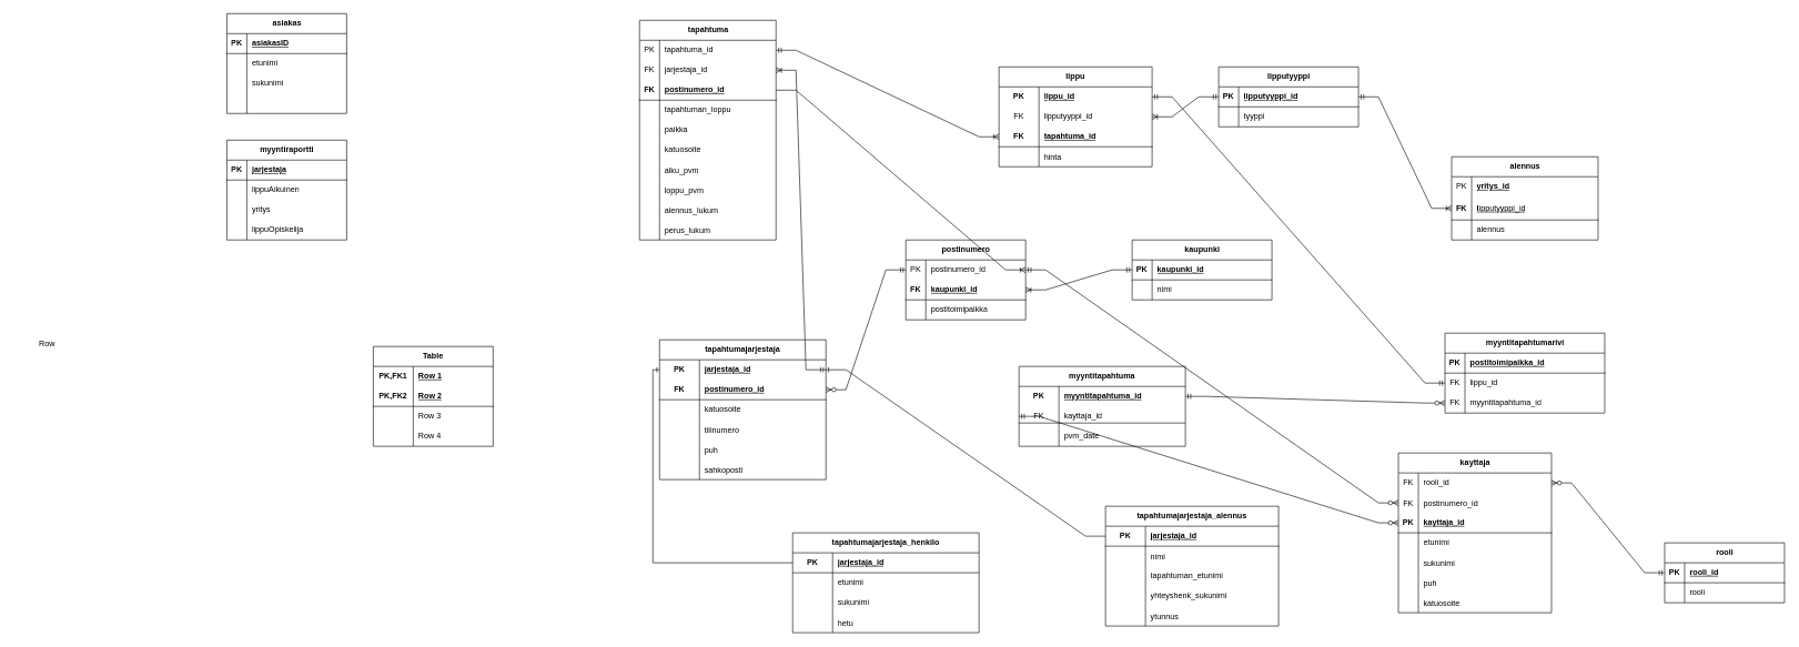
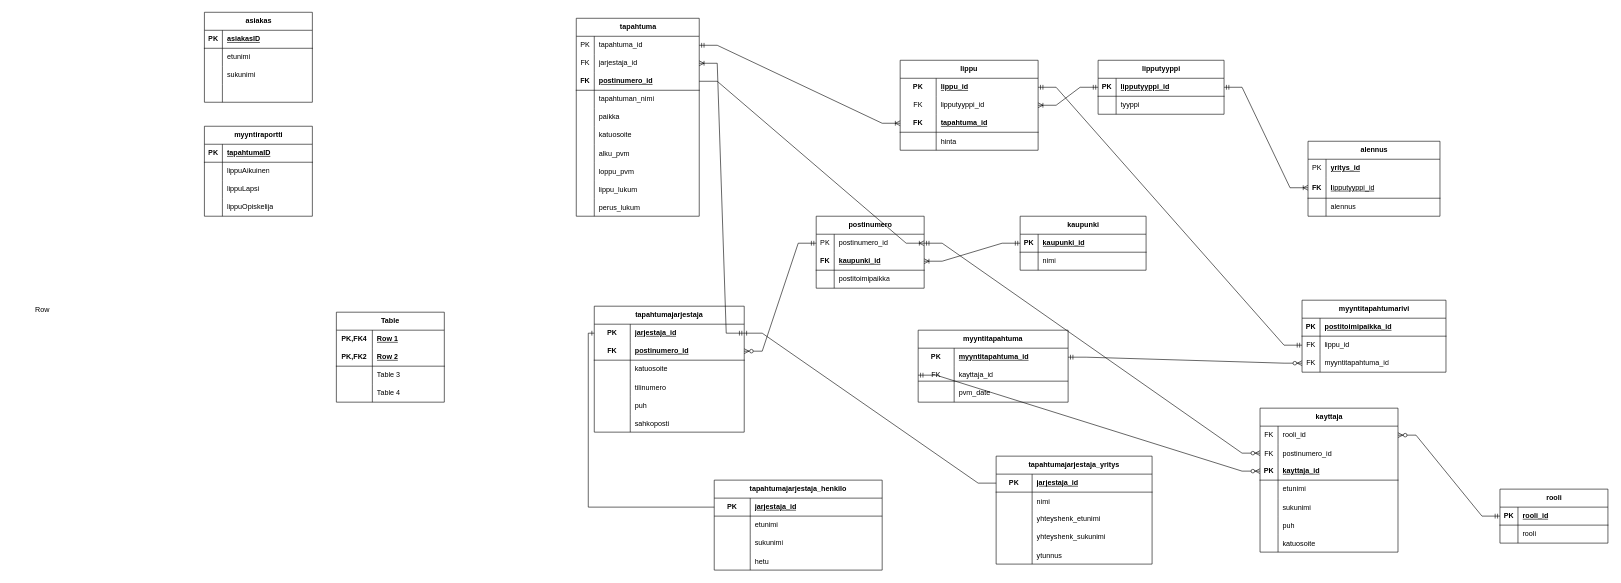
- <mxCell id="14" value="tapahtuman_loppu" style="shape=partialRectangle;connectable=0;fillColor=none;top=0;left=0;bottom=0;right=0;align=left;spacingLeft=6;overflow=hidden;whiteSpace=wrap;html=1;" parent="12" vertex="1"><mxGeometry x="30" width="175" height="30" as="geometry"><mxRectangle width="175" height="30" as="alternateBounds" /></mxGeometry></mxCell>
+ <mxCell id="14" value="tapahtuman_nimi" style="shape=partialRectangle;connectable=0;fillColor=none;top=0;left=0;bottom=0;right=0;align=left;spacingLeft=6;overflow=hidden;whiteSpace=wrap;html=1;" parent="12" vertex="1"><mxGeometry x="30" width="175" height="30" as="geometry"><mxRectangle width="175" height="30" as="alternateBounds" /></mxGeometry></mxCell>
- <mxCell id="49" value="jarjestaja" style="shape=partialRectangle;connectable=0;fillColor=none;top=0;left=0;bottom=0;right=0;align=left;spacingLeft=6;fontStyle=5;overflow=hidden;whiteSpace=wrap;html=1;" parent="47" vertex="1"><mxGeometry x="30" width="150" height="30" as="geometry"><mxRectangle width="150" height="30" as="alternateBounds" /></mxGeometry></mxCell>
+ <mxCell id="49" value="tapahtumaID" style="shape=partialRectangle;connectable=0;fillColor=none;top=0;left=0;bottom=0;right=0;align=left;spacingLeft=6;fontStyle=5;overflow=hidden;whiteSpace=wrap;html=1;" parent="47" vertex="1"><mxGeometry x="30" width="150" height="30" as="geometry"><mxRectangle width="150" height="30" as="alternateBounds" /></mxGeometry></mxCell>
- <mxCell id="55" value="yritys" style="shape=partialRectangle;connectable=0;fillColor=none;top=0;left=0;bottom=0;right=0;align=left;spacingLeft=6;overflow=hidden;whiteSpace=wrap;html=1;" parent="53" vertex="1"><mxGeometry x="30" width="150" height="30" as="geometry"><mxRectangle width="150" height="30" as="alternateBounds" /></mxGeometry></mxCell>
+ <mxCell id="55" value="lippuLapsi" style="shape=partialRectangle;connectable=0;fillColor=none;top=0;left=0;bottom=0;right=0;align=left;spacingLeft=6;overflow=hidden;whiteSpace=wrap;html=1;" parent="53" vertex="1"><mxGeometry x="30" width="150" height="30" as="geometry"><mxRectangle width="150" height="30" as="alternateBounds" /></mxGeometry></mxCell>
- <mxCell id="29" value="alennus_lukum" style="shape=partialRectangle;connectable=0;fillColor=none;top=0;left=0;bottom=0;right=0;align=left;spacingLeft=6;overflow=hidden;" parent="27" vertex="1"><mxGeometry x="30" width="175" height="30" as="geometry"><mxRectangle width="175" height="30" as="alternateBounds" /></mxGeometry></mxCell>
+ <mxCell id="29" value="lippu_lukum" style="shape=partialRectangle;connectable=0;fillColor=none;top=0;left=0;bottom=0;right=0;align=left;spacingLeft=6;overflow=hidden;" parent="27" vertex="1"><mxGeometry x="30" width="175" height="30" as="geometry"><mxRectangle width="175" height="30" as="alternateBounds" /></mxGeometry></mxCell>
- <mxCell id="74" value="PK,FK1" style="shape=partialRectangle;connectable=0;fillColor=none;top=0;left=0;bottom=0;right=0;fontStyle=1;overflow=hidden;html=1;whiteSpace=wrap;" parent="73" vertex="1"><mxGeometry width="60" height="30" as="geometry"><mxRectangle width="60" height="30" as="alternateBounds" /></mxGeometry></mxCell>
+ <mxCell id="74" value="PK,FK4" style="shape=partialRectangle;connectable=0;fillColor=none;top=0;left=0;bottom=0;right=0;fontStyle=1;overflow=hidden;html=1;whiteSpace=wrap;" parent="73" vertex="1"><mxGeometry width="60" height="30" as="geometry"><mxRectangle width="60" height="30" as="alternateBounds" /></mxGeometry></mxCell>
- <mxCell id="81" value="Row 3" style="shape=partialRectangle;connectable=0;fillColor=none;top=0;left=0;bottom=0;right=0;align=left;spacingLeft=6;overflow=hidden;html=1;whiteSpace=wrap;" parent="79" vertex="1"><mxGeometry x="60" width="120" height="30" as="geometry"><mxRectangle width="120" height="30" as="alternateBounds" /></mxGeometry></mxCell>
+ <mxCell id="81" value="Table 3" style="shape=partialRectangle;connectable=0;fillColor=none;top=0;left=0;bottom=0;right=0;align=left;spacingLeft=6;overflow=hidden;html=1;whiteSpace=wrap;" parent="79" vertex="1"><mxGeometry x="60" width="120" height="30" as="geometry"><mxRectangle width="120" height="30" as="alternateBounds" /></mxGeometry></mxCell>
- <mxCell id="84" value="Row 4" style="shape=partialRectangle;connectable=0;fillColor=none;top=0;left=0;bottom=0;right=0;align=left;spacingLeft=6;overflow=hidden;html=1;whiteSpace=wrap;" parent="82" vertex="1"><mxGeometry x="60" width="120" height="30" as="geometry"><mxRectangle width="120" height="30" as="alternateBounds" /></mxGeometry></mxCell>
+ <mxCell id="84" value="Table 4" style="shape=partialRectangle;connectable=0;fillColor=none;top=0;left=0;bottom=0;right=0;align=left;spacingLeft=6;overflow=hidden;html=1;whiteSpace=wrap;" parent="82" vertex="1"><mxGeometry x="60" width="120" height="30" as="geometry"><mxRectangle width="120" height="30" as="alternateBounds" /></mxGeometry></mxCell>
- <mxCell id="195" value="tapahtumajarjestaja_alennus" style="shape=table;startSize=30;container=1;collapsible=1;childLayout=tableLayout;fixedRows=1;rowLines=0;fontStyle=1;align=center;resizeLast=1;html=1;whiteSpace=wrap;" parent="1" vertex="1"><mxGeometry x="1660" y="760" width="260" height="180" as="geometry" /></mxCell>
+ <mxCell id="195" value="tapahtumajarjestaja_yritys" style="shape=table;startSize=30;container=1;collapsible=1;childLayout=tableLayout;fixedRows=1;rowLines=0;fontStyle=1;align=center;resizeLast=1;html=1;whiteSpace=wrap;" parent="1" vertex="1"><mxGeometry x="1660" y="760" width="260" height="180" as="geometry" /></mxCell>
- <mxCell id="204" value="tapahtuman_etunimi" style="shape=partialRectangle;connectable=0;fillColor=none;top=0;left=0;bottom=0;right=0;align=left;spacingLeft=6;overflow=hidden;html=1;whiteSpace=wrap;" parent="202" vertex="1"><mxGeometry x="60" width="200" height="30" as="geometry"><mxRectangle width="200" height="30" as="alternateBounds" /></mxGeometry></mxCell>
+ <mxCell id="204" value="yhteyshenk_etunimi" style="shape=partialRectangle;connectable=0;fillColor=none;top=0;left=0;bottom=0;right=0;align=left;spacingLeft=6;overflow=hidden;html=1;whiteSpace=wrap;" parent="202" vertex="1"><mxGeometry x="60" width="200" height="30" as="geometry"><mxRectangle width="200" height="30" as="alternateBounds" /></mxGeometry></mxCell>
